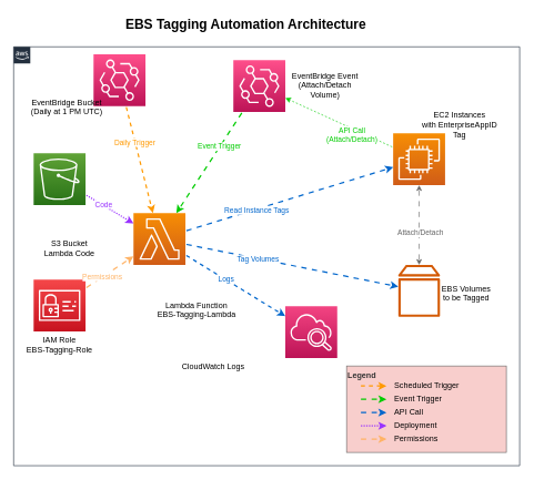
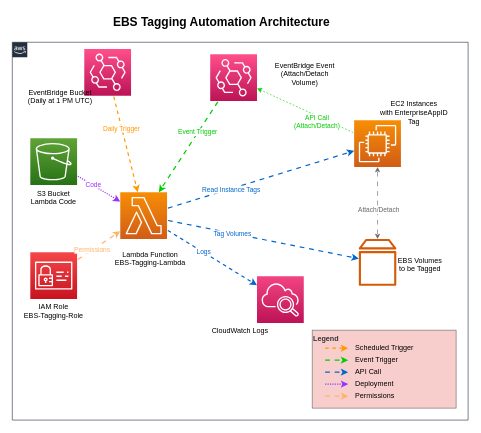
- <mxCell id="7" value="EventBridge Event&lt;br&gt;(Attach/Detach Volume)" style="text;html=1;strokeColor=none;fillColor=none;align=center;verticalAlign=top;whiteSpace=wrap;rounded=0;" parent="3" vertex="1"><mxGeometry x="408" y="30" width="120" height="40" as="geometry" /></mxCell>
+ <mxCell id="7" value="EventBridge Event&lt;br&gt;(Attach/Detach Volume)" style="text;html=1;strokeColor=none;fillColor=none;align=center;verticalAlign=top;whiteSpace=wrap;rounded=0;" parent="3" vertex="1"><mxGeometry x="428" y="25" width="120" height="40" as="geometry" /></mxCell>
- <mxCell id="17" value="S3 Bucket&lt;br&gt;Lambda Code" style="text;html=1;strokeColor=none;fillColor=none;align=center;verticalAlign=top;whiteSpace=wrap;rounded=0;" parent="3" vertex="1"><mxGeometry x="24" y="283" width="120" height="40" as="geometry" /></mxCell>
+ <mxCell id="17" value="S3 Bucket&lt;br&gt;Lambda Code" style="text;html=1;strokeColor=none;fillColor=none;align=center;verticalAlign=top;whiteSpace=wrap;rounded=0;" parent="3" vertex="1"><mxGeometry x="9" y="238" width="120" height="40" as="geometry" /></mxCell>
- <mxCell id="9" value="Lambda Function&lt;br&gt;EBS-Tagging-Lambda" style="text;html=1;strokeColor=none;fillColor=none;align=center;verticalAlign=top;whiteSpace=wrap;rounded=0;" parent="3" vertex="1"><mxGeometry x="215" y="375" width="120" height="40" as="geometry" /></mxCell>
+ <mxCell id="9" value="Lambda Function&lt;br&gt;EBS-Tagging-Lambda" style="text;html=1;strokeColor=none;fillColor=none;align=center;verticalAlign=top;whiteSpace=wrap;rounded=0;" parent="3" vertex="1"><mxGeometry x="170" y="340" width="120" height="40" as="geometry" /></mxCell>
- <mxCell id="19" value="CloudWatch Logs" style="text;html=1;strokeColor=none;fillColor=none;align=center;verticalAlign=top;whiteSpace=wrap;rounded=0;" parent="3" vertex="1"><mxGeometry x="240" y="468" width="120" height="20" as="geometry" /></mxCell>
+ <mxCell id="19" value="CloudWatch Logs" style="text;html=1;strokeColor=none;fillColor=none;align=center;verticalAlign=top;whiteSpace=wrap;rounded=0;" parent="3" vertex="1"><mxGeometry x="320" y="468" width="120" height="20" as="geometry" /></mxCell>
